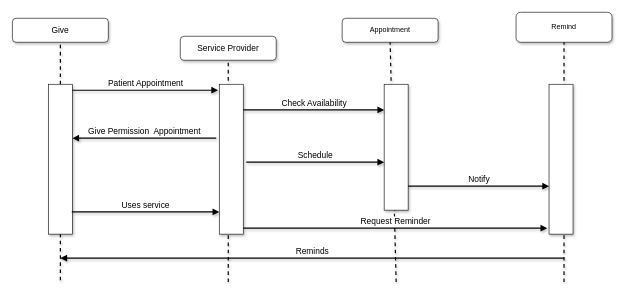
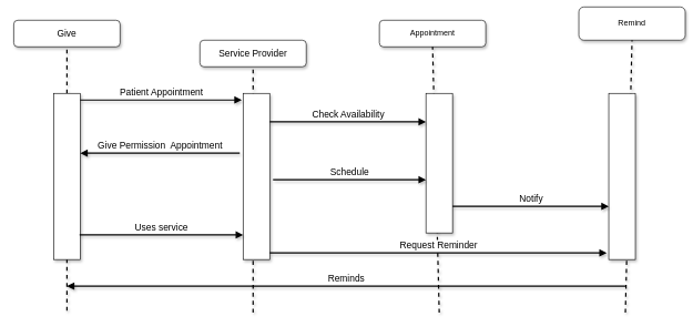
- <mxCell id="5" value="Remind" style="rounded=1;whiteSpace=wrap;html=1;shadow=1;" parent="1" vertex="1"><mxGeometry x="860" y="20" width="160" height="50" as="geometry" /></mxCell>
+ <mxCell id="5" value="Remind" style="rounded=1;whiteSpace=wrap;html=1;shadow=1;" parent="1" vertex="1"><mxGeometry x="870" y="10" width="160" height="50" as="geometry" /></mxCell>
